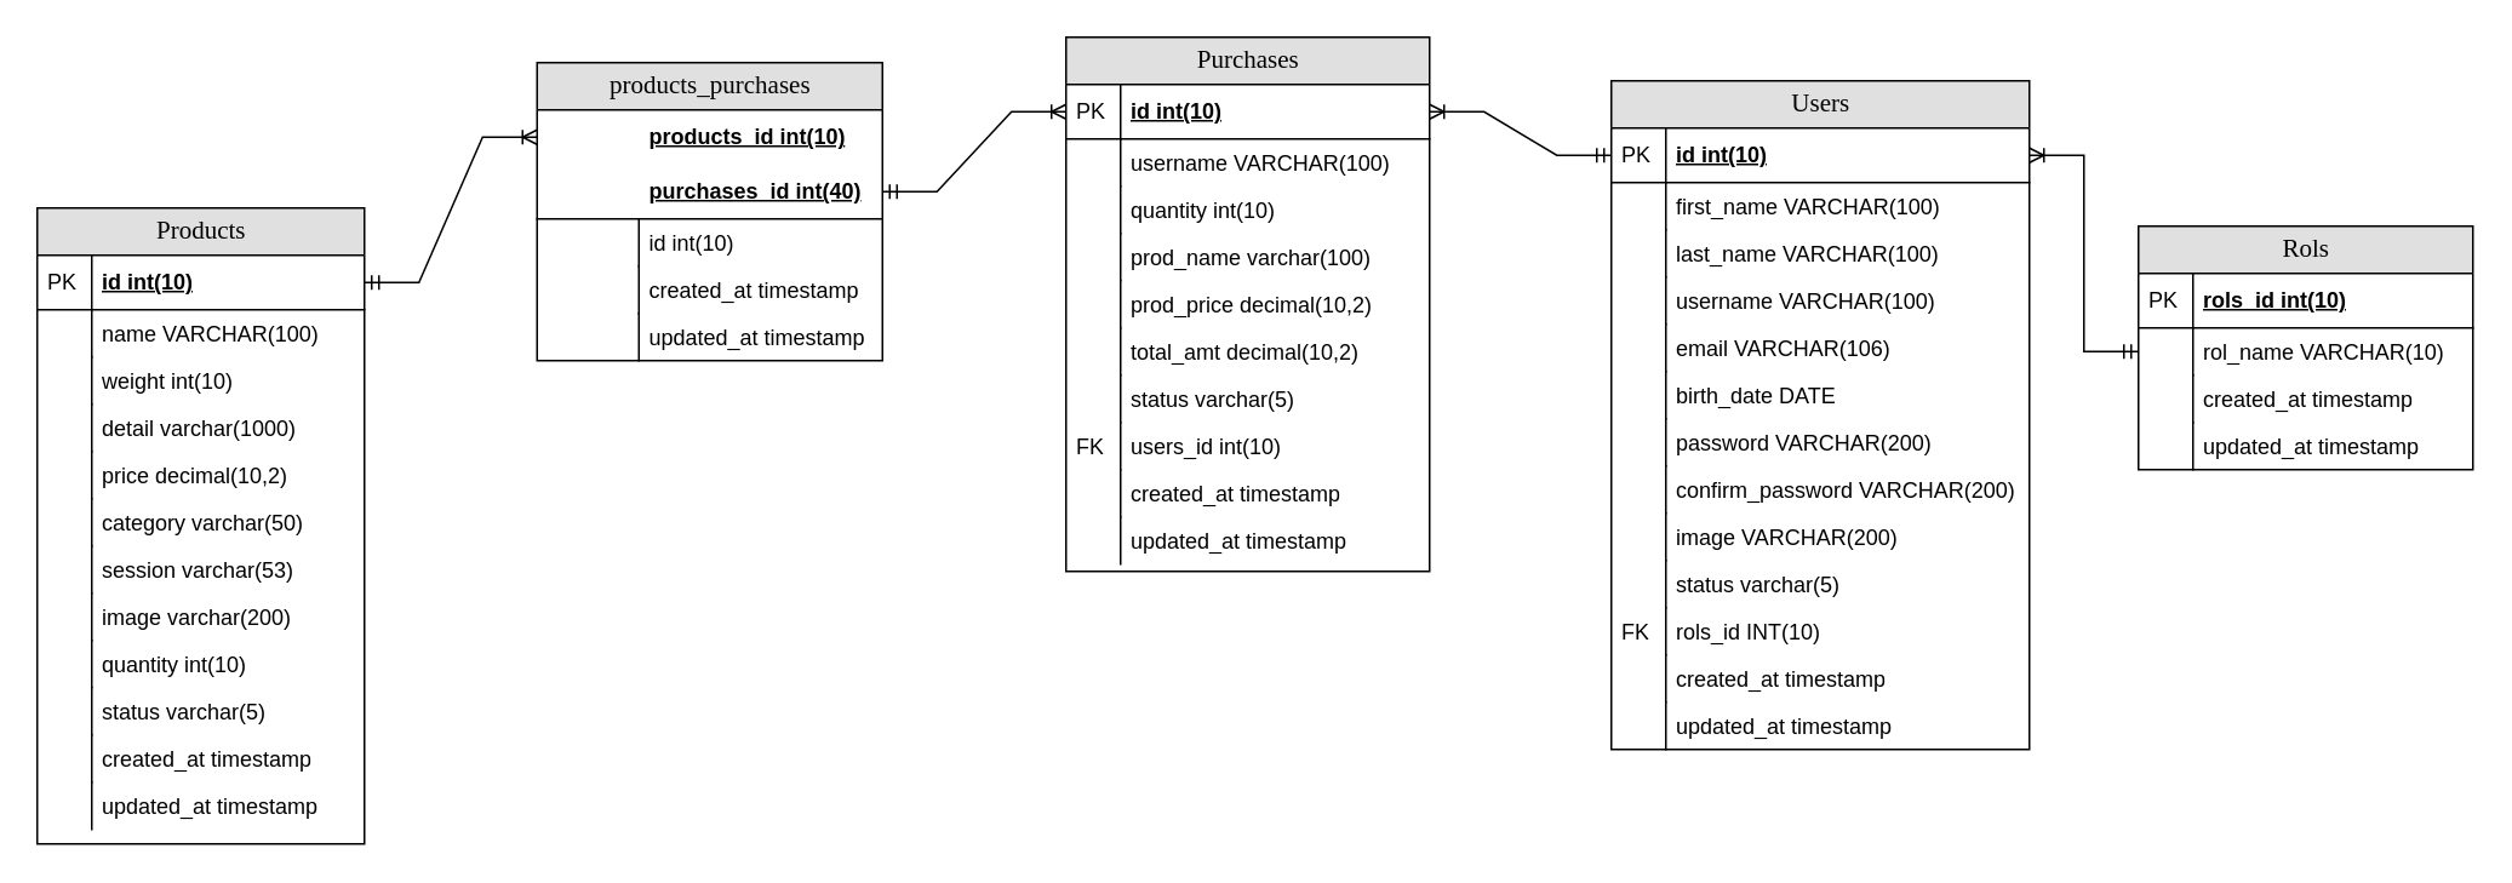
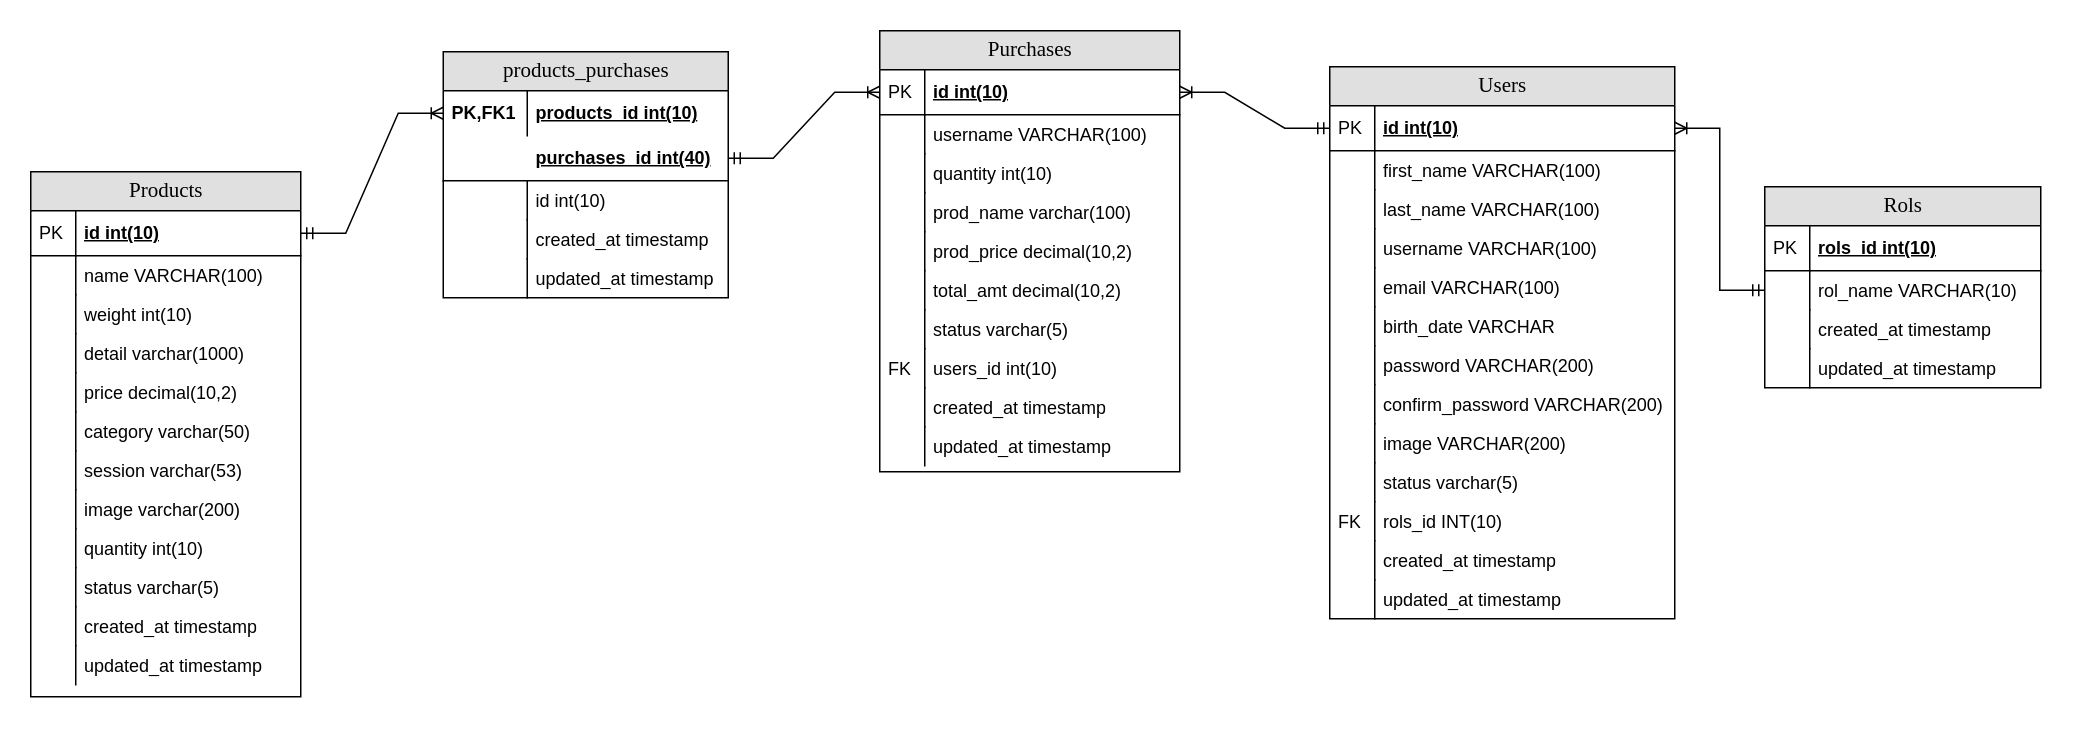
+ <mxCell id="4" value="PK,FK1" style="shape=partialRectangle;fontStyle=1;top=0;left=0;bottom=0;html=1;fillColor=none;align=left;verticalAlign=middle;spacingLeft=4;spacingRight=4;whiteSpace=wrap;overflow=hidden;rotatable=0;points=[];portConstraint=eastwest;part=1;" parent="3" vertex="1" connectable="0"><mxGeometry width="56" height="30" as="geometry" /></mxCell>
- <mxCell id="76" value="email VARCHAR(106)" style="shape=partialRectangle;top=0;left=0;right=0;bottom=0;html=1;align=left;verticalAlign=top;fillColor=none;spacingLeft=34;spacingRight=4;whiteSpace=wrap;overflow=hidden;rotatable=0;points=[[0,0.5],[1,0.5]];portConstraint=eastwest;dropTarget=0;" parent="67" vertex="1"><mxGeometry y="134" width="230" height="26" as="geometry" /></mxCell>
+ <mxCell id="76" value="email VARCHAR(100)" style="shape=partialRectangle;top=0;left=0;right=0;bottom=0;html=1;align=left;verticalAlign=top;fillColor=none;spacingLeft=34;spacingRight=4;whiteSpace=wrap;overflow=hidden;rotatable=0;points=[[0,0.5],[1,0.5]];portConstraint=eastwest;dropTarget=0;" parent="67" vertex="1"><mxGeometry y="134" width="230" height="26" as="geometry" /></mxCell>
- <mxCell id="78" value="birth_date DATE" style="shape=partialRectangle;top=0;left=0;right=0;bottom=0;html=1;align=left;verticalAlign=top;fillColor=none;spacingLeft=34;spacingRight=4;whiteSpace=wrap;overflow=hidden;rotatable=0;points=[[0,0.5],[1,0.5]];portConstraint=eastwest;dropTarget=0;" parent="67" vertex="1"><mxGeometry y="160" width="230" height="26" as="geometry" /></mxCell>
+ <mxCell id="78" value="birth_date VARCHAR" style="shape=partialRectangle;top=0;left=0;right=0;bottom=0;html=1;align=left;verticalAlign=top;fillColor=none;spacingLeft=34;spacingRight=4;whiteSpace=wrap;overflow=hidden;rotatable=0;points=[[0,0.5],[1,0.5]];portConstraint=eastwest;dropTarget=0;" parent="67" vertex="1"><mxGeometry y="160" width="230" height="26" as="geometry" /></mxCell>
